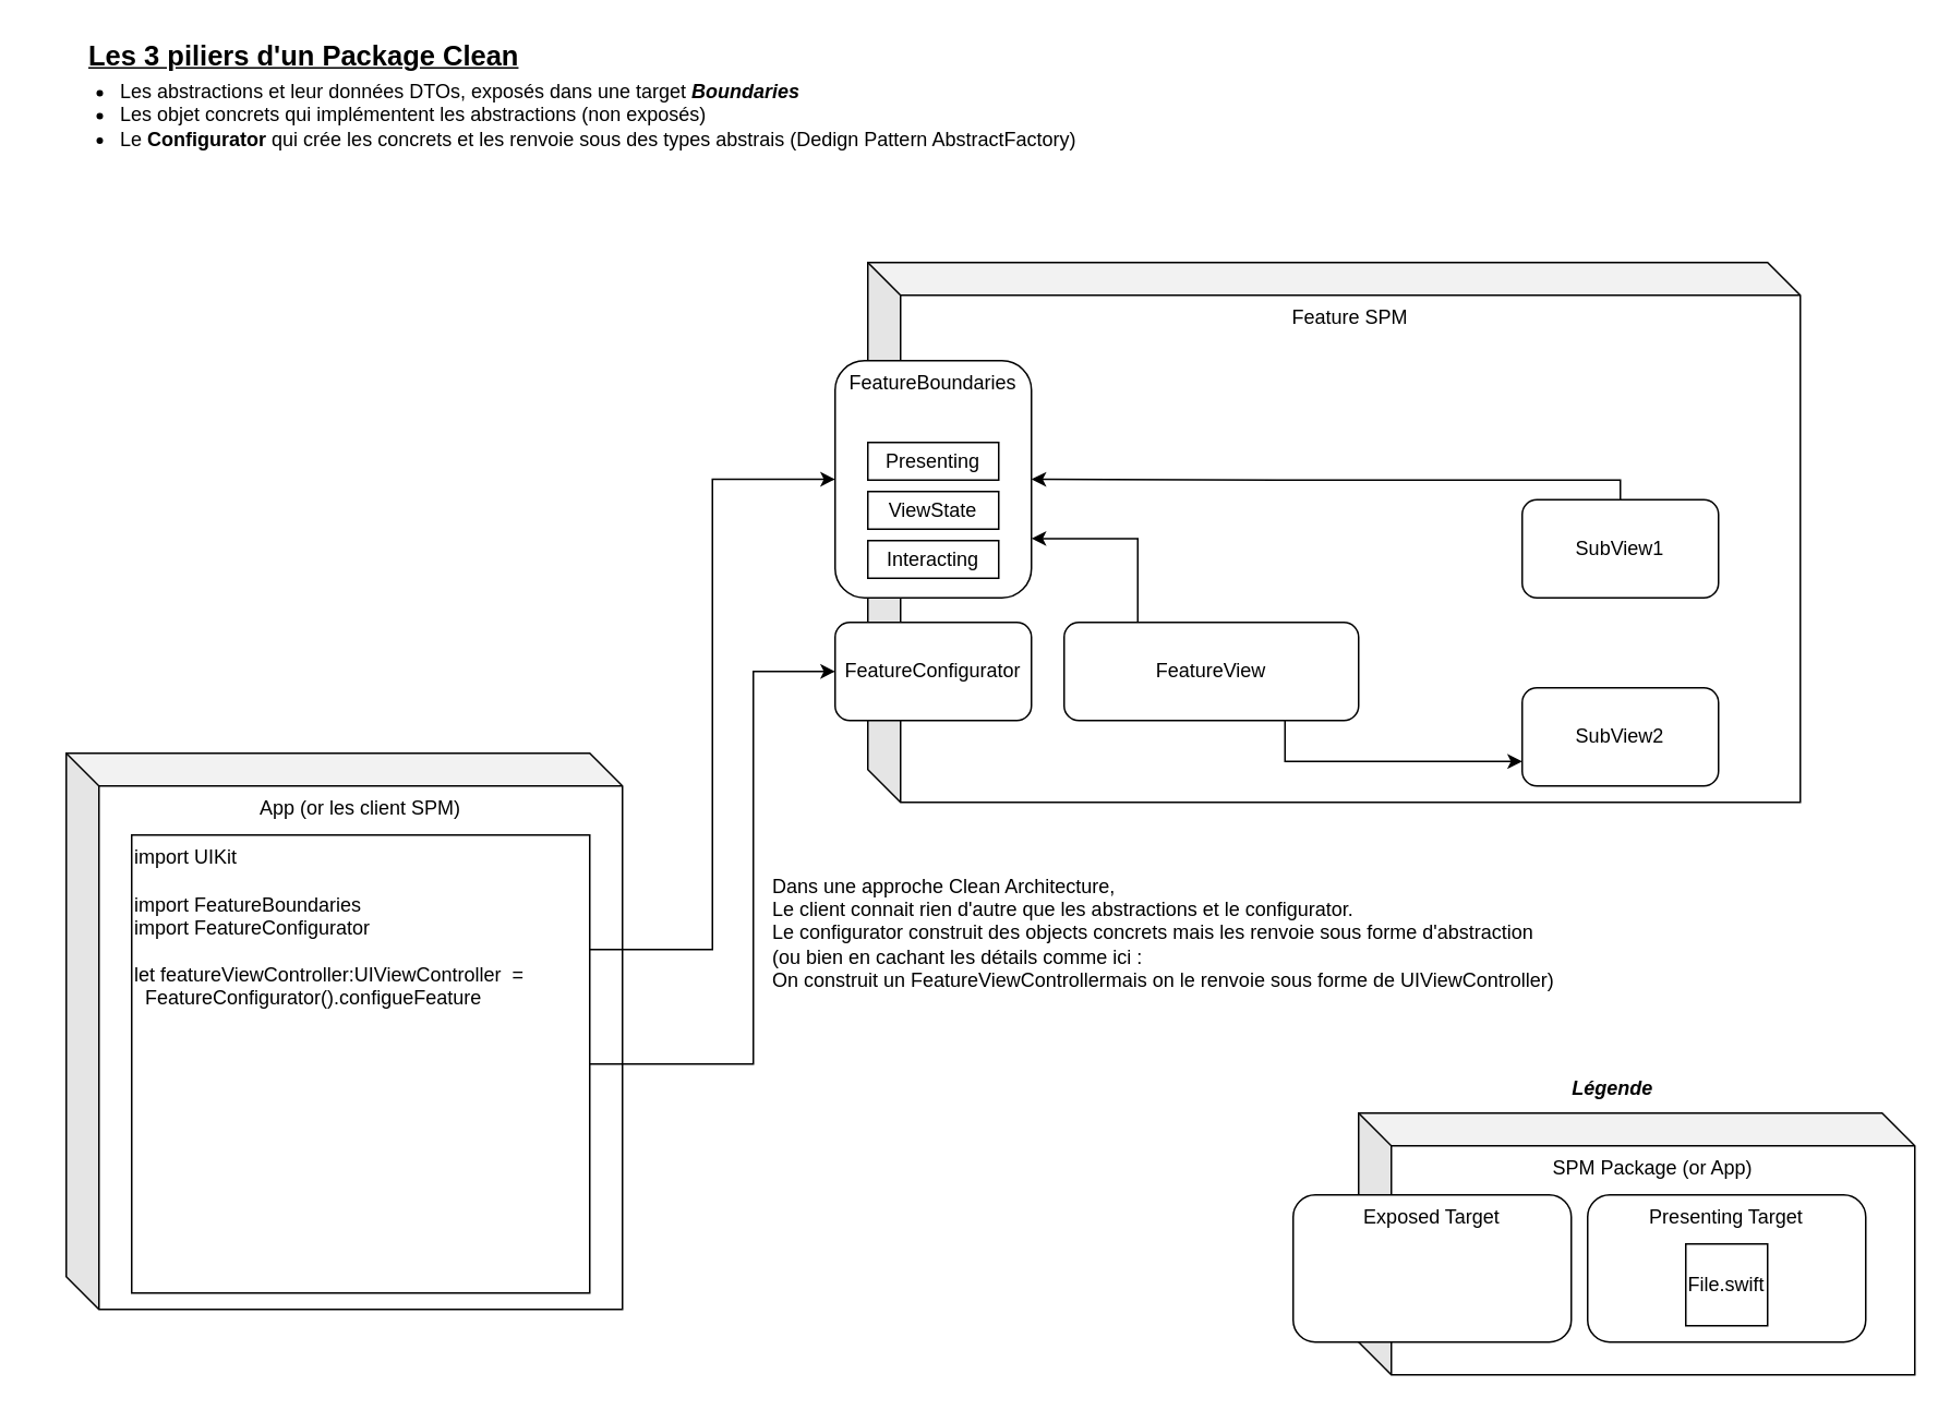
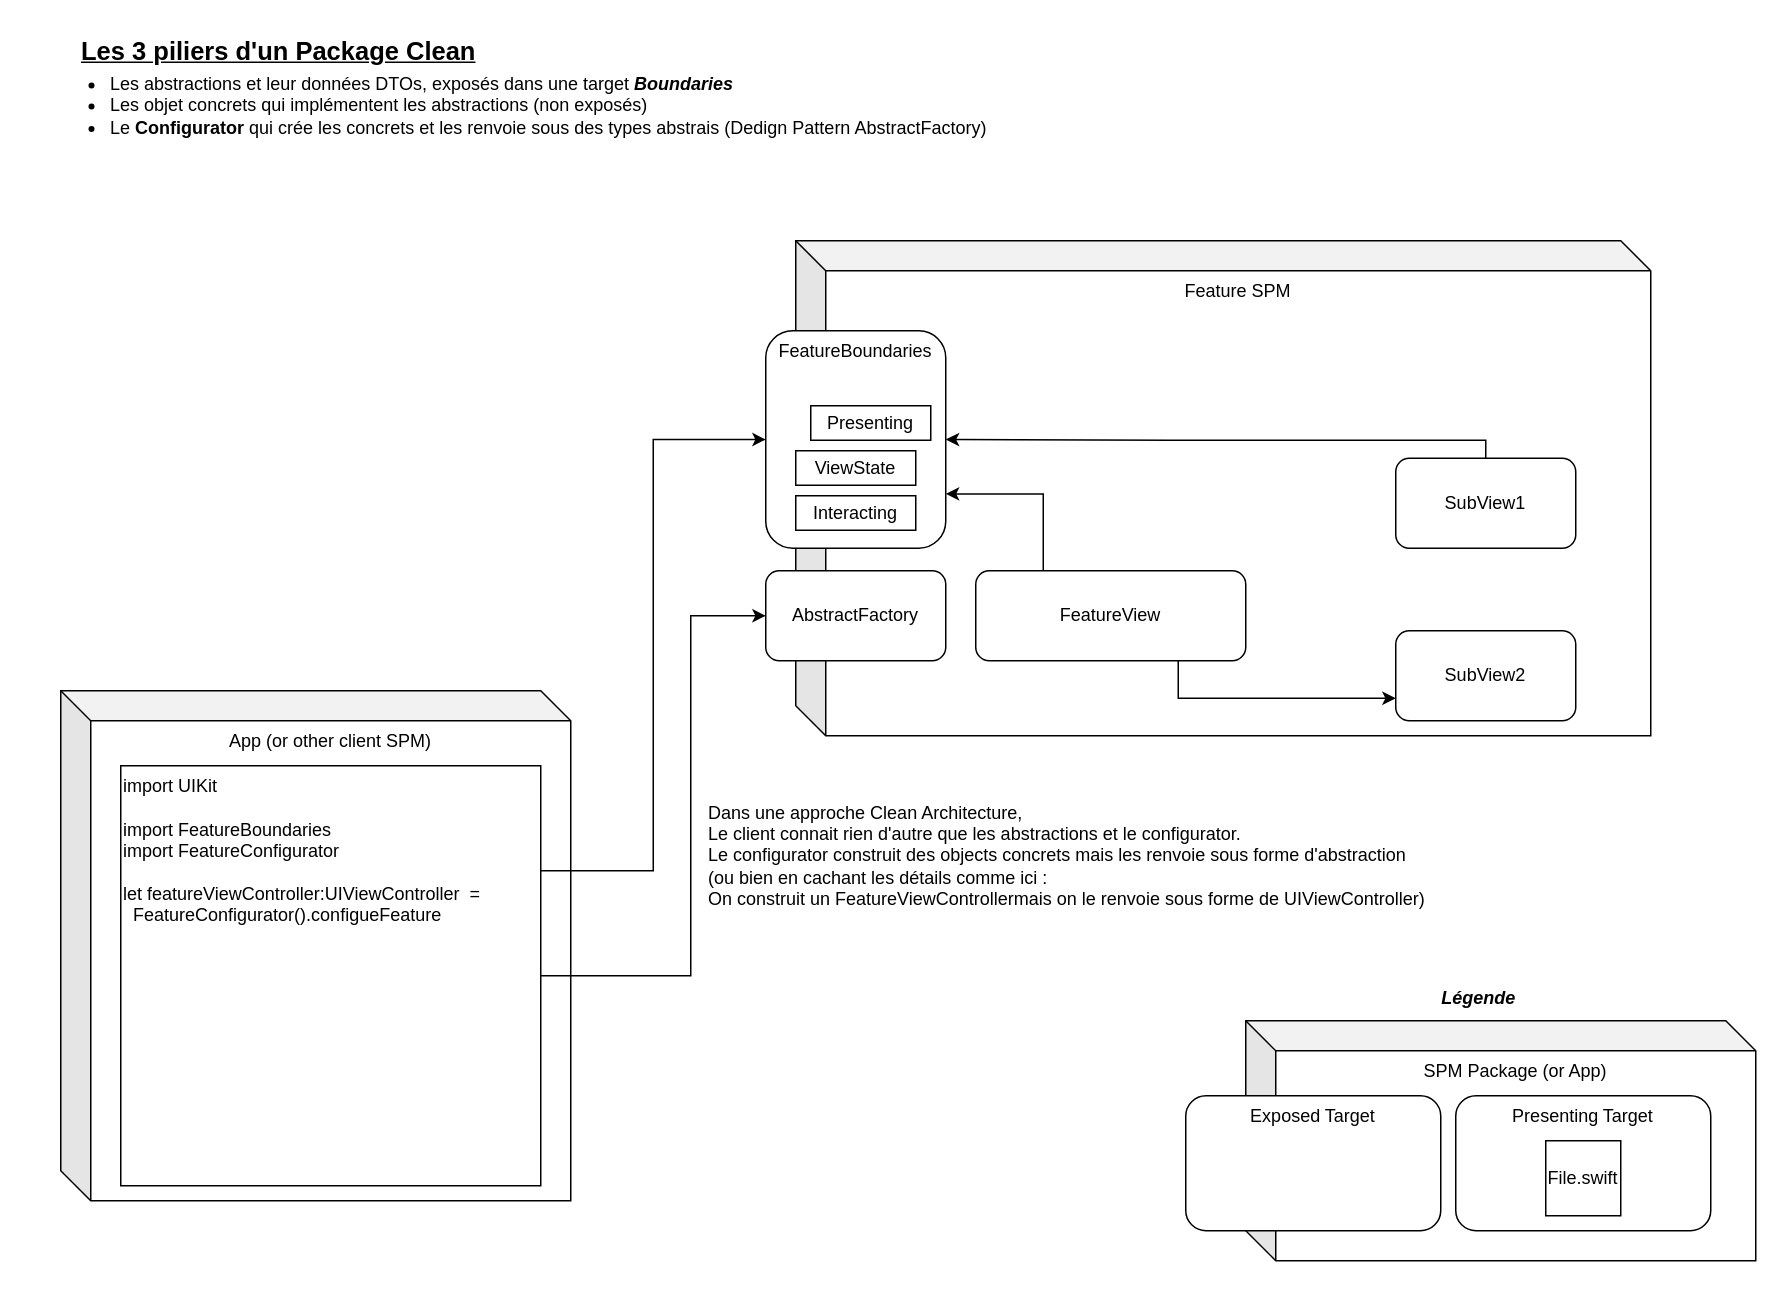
- <mxCell id="12" value="Presenting" style="rounded=0;whiteSpace=wrap;html=1;" parent="1" vertex="1"><mxGeometry x="530" y="270" width="80" height="23" as="geometry" /></mxCell>
+ <mxCell id="12" value="Presenting" style="rounded=0;whiteSpace=wrap;html=1;" parent="1" vertex="1"><mxGeometry x="540" y="270" width="80" height="23" as="geometry" /></mxCell>
- <mxCell id="7" value="FeatureConfigurator" style="rounded=1;whiteSpace=wrap;html=1;" parent="1" vertex="1"><mxGeometry x="510" y="380" width="120" height="60" as="geometry" /></mxCell>
+ <mxCell id="7" value="AbstractFactory" style="rounded=1;whiteSpace=wrap;html=1;" parent="1" vertex="1"><mxGeometry x="510" y="380" width="120" height="60" as="geometry" /></mxCell>
- <mxCell id="11" value="App (or les client SPM)" style="shape=cube;whiteSpace=wrap;html=1;boundedLbl=1;backgroundOutline=1;darkOpacity=0.05;darkOpacity2=0.1;verticalAlign=top;" parent="1" vertex="1"><mxGeometry x="40" y="460" width="340" height="340" as="geometry" /></mxCell>
+ <mxCell id="11" value="App (or other client SPM)" style="shape=cube;whiteSpace=wrap;html=1;boundedLbl=1;backgroundOutline=1;darkOpacity=0.05;darkOpacity2=0.1;verticalAlign=top;" parent="1" vertex="1"><mxGeometry x="40" y="460" width="340" height="340" as="geometry" /></mxCell>
